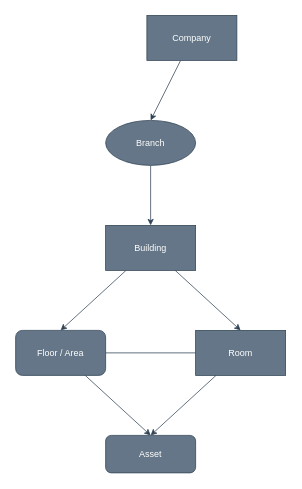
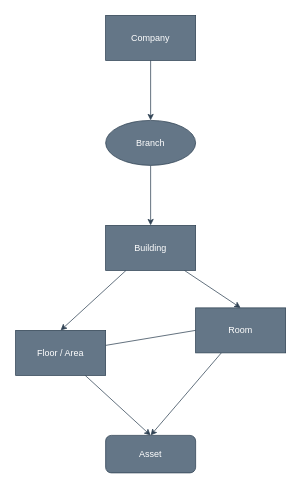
- <mxCell id="3" value="Company" style="rounded=0;whiteSpace=wrap;html=1;fillColor=#647687;fontColor=#ffffff;strokeColor=#314354;" vertex="1" parent="1"><mxGeometry x="195" y="20" width="120" height="60" as="geometry" /></mxCell>
+ <mxCell id="3" value="Company" style="rounded=0;whiteSpace=wrap;html=1;fillColor=#647687;fontColor=#ffffff;strokeColor=#314354;" vertex="1" parent="1"><mxGeometry x="140" y="20" width="120" height="60" as="geometry" /></mxCell>
- <mxCell id="11" value="Floor / Area" style="whiteSpace=wrap;html=1;fillColor=#647687;fontColor=#ffffff;strokeColor=#314354;rounded=1;" vertex="1" parent="1"><mxGeometry x="20" y="440" width="120" height="60" as="geometry" /></mxCell>
+ <mxCell id="11" value="Floor / Area" style="rounded=0;whiteSpace=wrap;html=1;fillColor=#647687;fontColor=#ffffff;strokeColor=#314354;" vertex="1" parent="1"><mxGeometry x="20" y="440" width="120" height="60" as="geometry" /></mxCell>
- <mxCell id="13" value="Room" style="rounded=0;whiteSpace=wrap;html=1;fillColor=#647687;fontColor=#ffffff;strokeColor=#314354;" vertex="1" parent="1"><mxGeometry x="260" y="440" width="120" height="60" as="geometry" /></mxCell>
+ <mxCell id="13" value="Room" style="rounded=0;whiteSpace=wrap;html=1;fillColor=#647687;fontColor=#ffffff;strokeColor=#314354;" vertex="1" parent="1"><mxGeometry x="260" y="410" width="120" height="60" as="geometry" /></mxCell>
